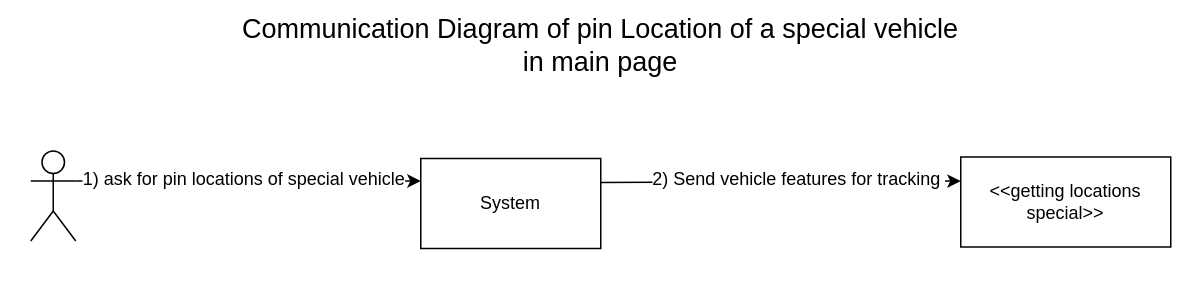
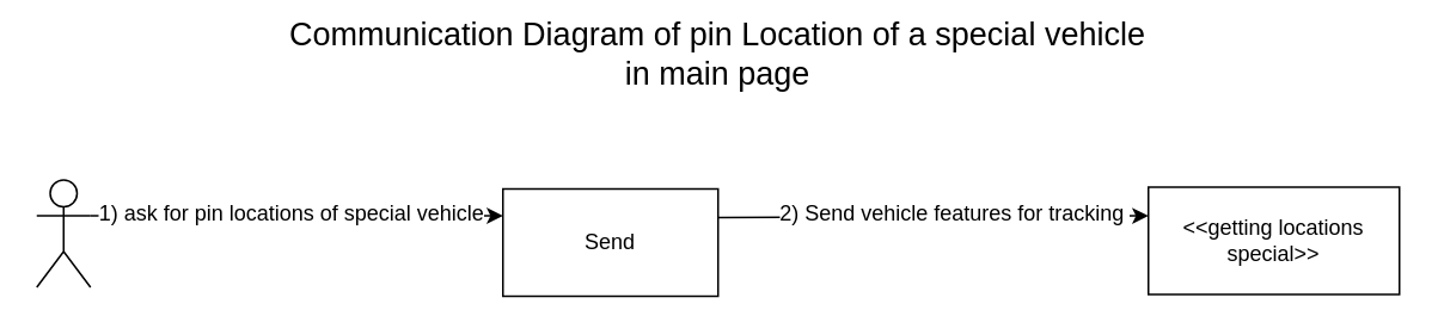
- <mxCell id="3" value="System" style="rounded=0;whiteSpace=wrap;html=1;" vertex="1" parent="1"><mxGeometry x="280" y="105" width="120" height="60" as="geometry" /></mxCell>
+ <mxCell id="3" value="Send" style="rounded=0;whiteSpace=wrap;html=1;" vertex="1" parent="1"><mxGeometry x="280" y="105" width="120" height="60" as="geometry" /></mxCell>
